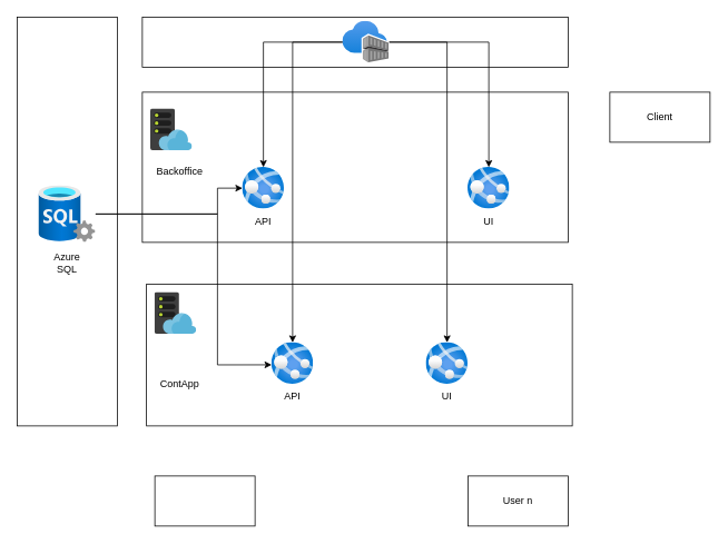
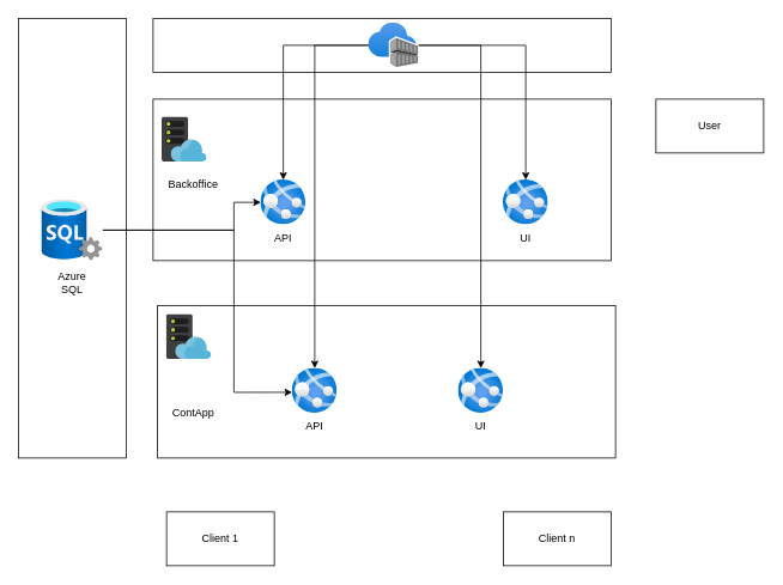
- <mxCell id="27" value="Client" style="text;html=1;align=center;verticalAlign=middle;whiteSpace=wrap;rounded=0;" vertex="1" parent="1"><mxGeometry x="760" y="125" width="60" height="30" as="geometry" /></mxCell>
+ <mxCell id="27" value="User" style="text;html=1;align=center;verticalAlign=middle;whiteSpace=wrap;rounded=0;" vertex="1" parent="1"><mxGeometry x="760" y="125" width="60" height="30" as="geometry" /></mxCell>
+ <mxCell id="23" value="Client 1" style="text;html=1;align=center;verticalAlign=middle;whiteSpace=wrap;rounded=0;" vertex="1" parent="1"><mxGeometry x="215" y="585" width="60" height="30" as="geometry" /></mxCell>
- <mxCell id="25" value="User n" style="text;html=1;align=center;verticalAlign=middle;whiteSpace=wrap;rounded=0;" vertex="1" parent="1"><mxGeometry x="590" y="585" width="60" height="30" as="geometry" /></mxCell>
+ <mxCell id="25" value="Client n" style="text;html=1;align=center;verticalAlign=middle;whiteSpace=wrap;rounded=0;" vertex="1" parent="1"><mxGeometry x="590" y="585" width="60" height="30" as="geometry" /></mxCell>
